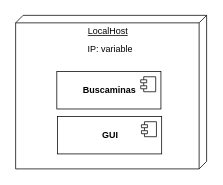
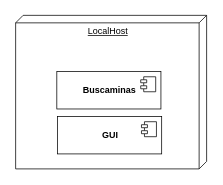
- <mxCell id="3" value="IP: variable" style="text;html=1;align=center;verticalAlign=middle;resizable=0;points=[];autosize=1;strokeColor=none;fillColor=none;" parent="1" vertex="1"><mxGeometry x="105.5" y="50" width="80" height="30" as="geometry" /></mxCell>
